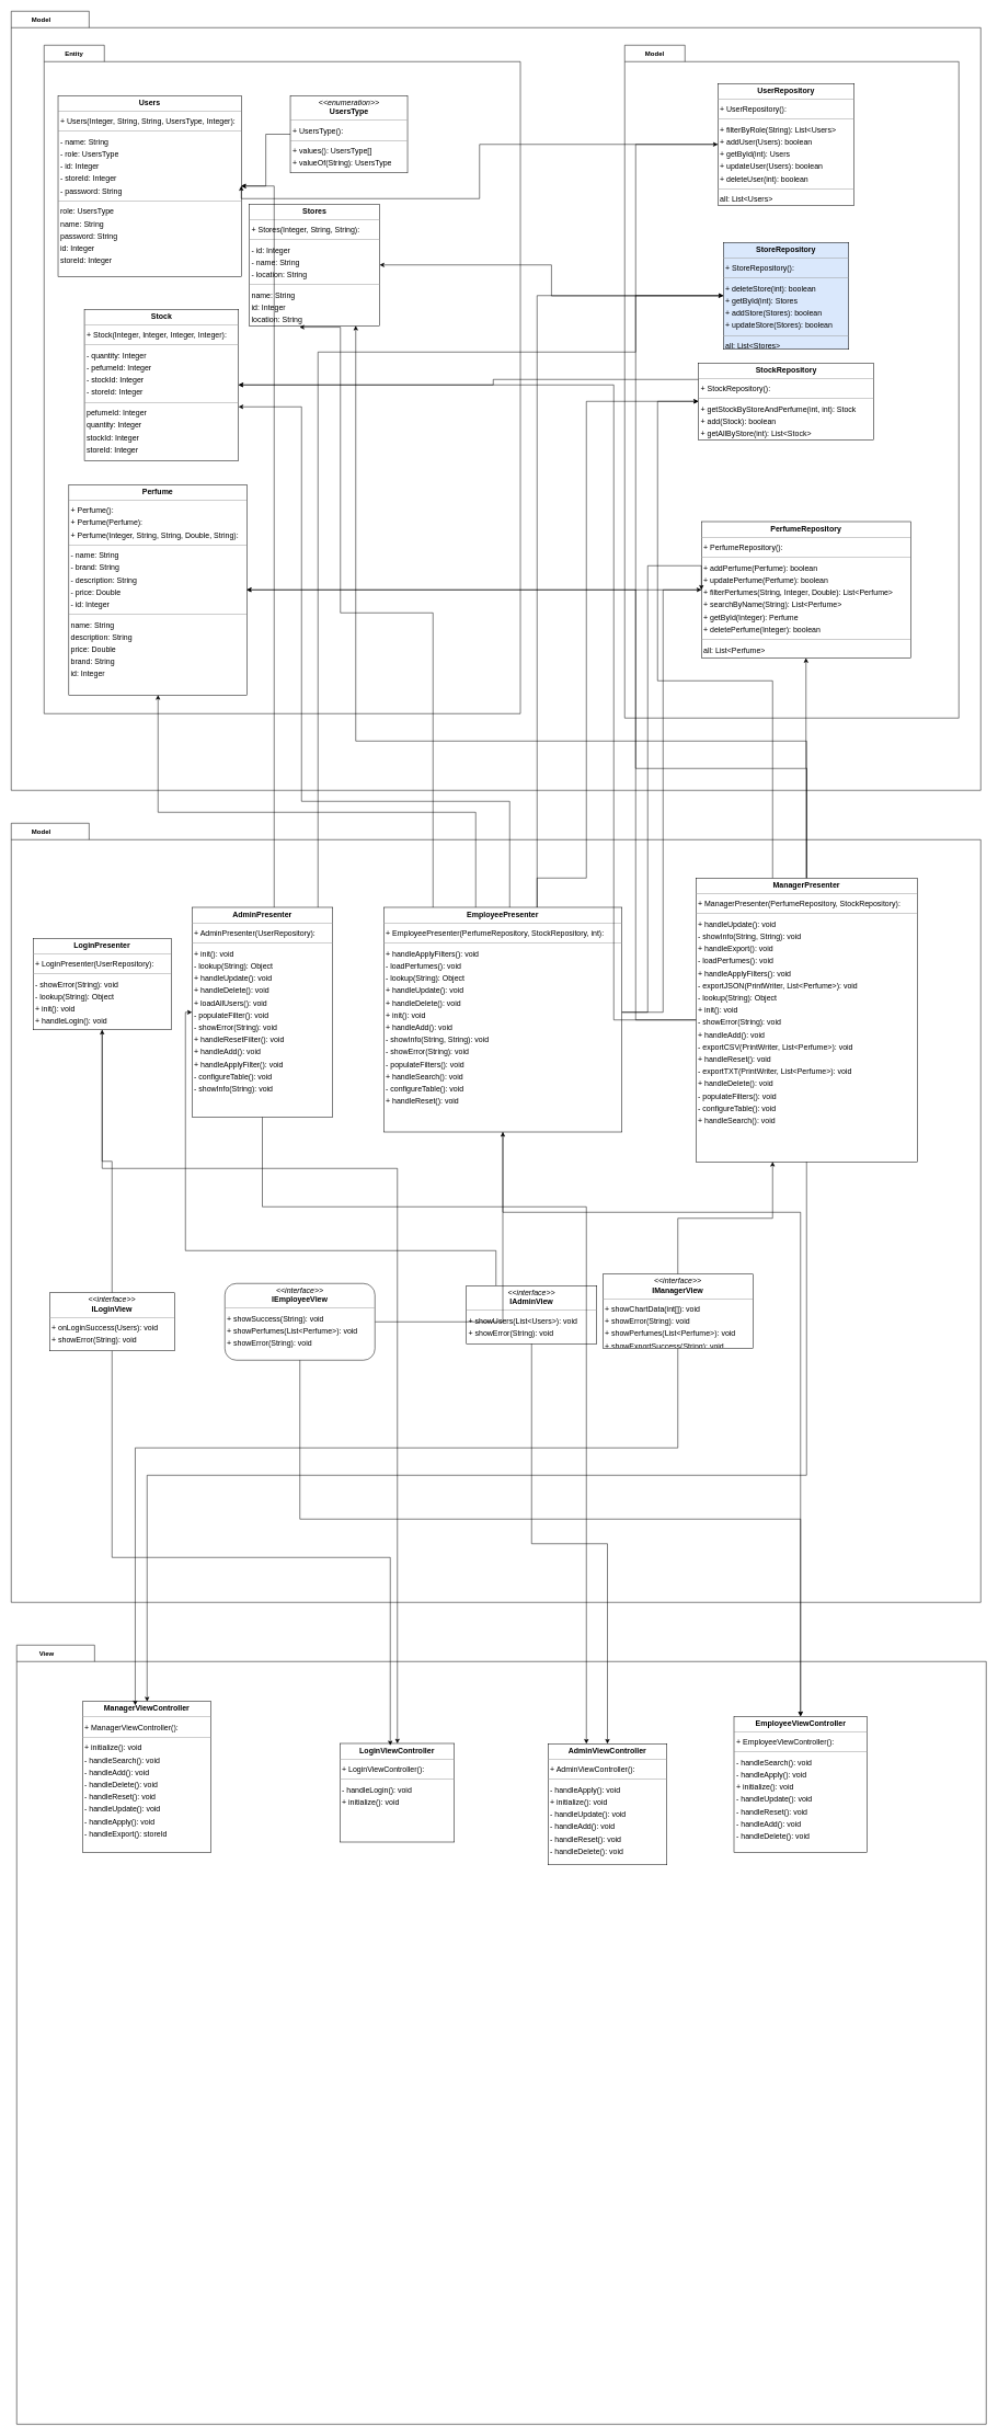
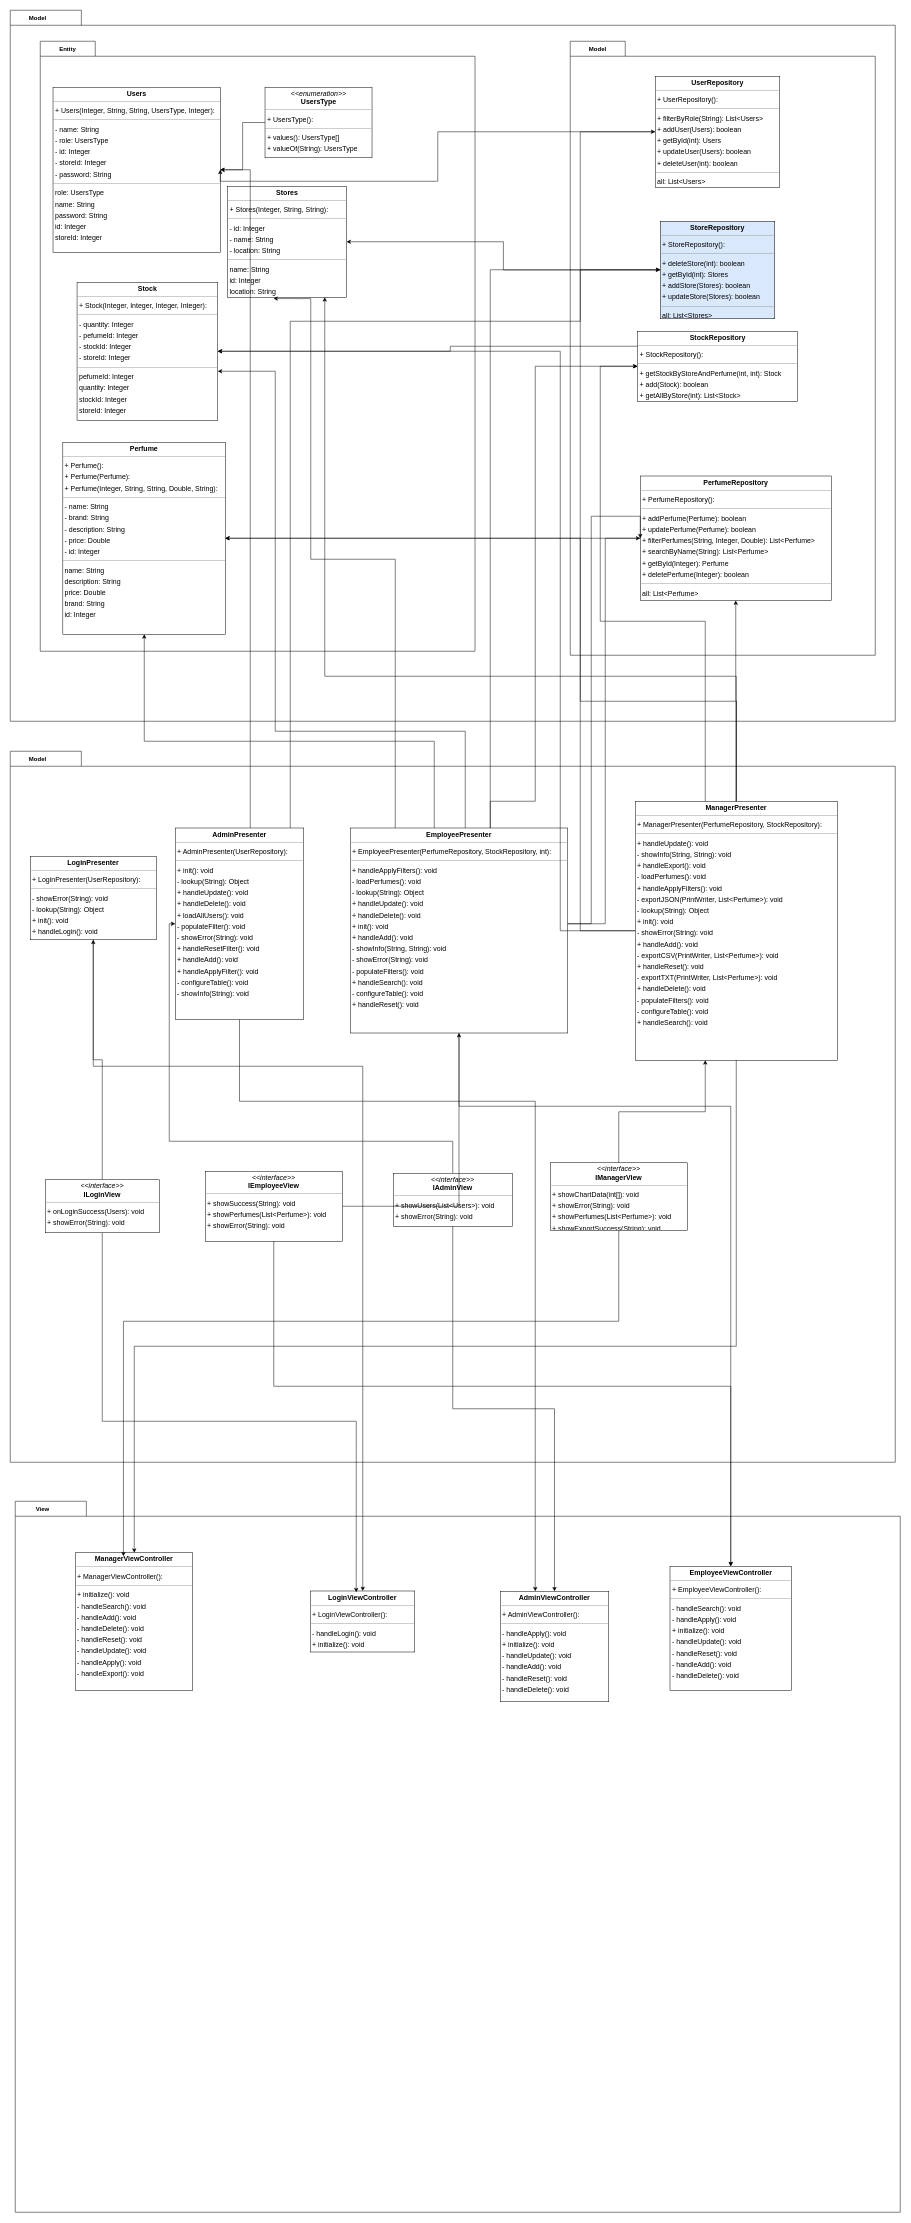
- <mxCell id="28" value="&lt;p style=&quot;margin:0px;margin-top:4px;text-align:center;&quot;&gt;&lt;i&gt;&amp;lt;&amp;lt;interface&amp;gt;&amp;gt;&lt;/i&gt;&lt;br/&gt;&lt;b&gt;IAdminView&lt;/b&gt;&lt;/p&gt;&lt;hr size=&quot;1&quot;/&gt;&lt;p style=&quot;margin:0 0 0 4px;line-height:1.6;&quot;&gt;+ showUsers(List&amp;lt;Users&amp;gt;): void&lt;br/&gt;+ showError(String): void&lt;/p&gt;" style="verticalAlign=top;align=left;overflow=fill;fontSize=14;fontFamily=Helvetica;html=1;rounded=0;shadow=0;comic=0;labelBackgroundColor=none;strokeWidth=1;" parent="22" vertex="1"><mxGeometry x="831" y="844" width="238" height="106" as="geometry" /></mxCell>
+ <mxCell id="28" value="&lt;p style=&quot;margin:0px;margin-top:4px;text-align:center;&quot;&gt;&lt;i&gt;&amp;lt;&amp;lt;interface&amp;gt;&amp;gt;&lt;/i&gt;&lt;br/&gt;&lt;b&gt;IAdminView&lt;/b&gt;&lt;/p&gt;&lt;hr size=&quot;1&quot;/&gt;&lt;p style=&quot;margin:0 0 0 4px;line-height:1.6;&quot;&gt;+ showUsers(List&amp;lt;Users&amp;gt;): void&lt;br/&gt;+ showError(String): void&lt;/p&gt;" style="verticalAlign=top;align=left;overflow=fill;fontSize=14;fontFamily=Helvetica;html=1;rounded=0;shadow=0;comic=0;labelBackgroundColor=none;strokeWidth=1;" parent="22" vertex="1"><mxGeometry x="766" y="844" width="238" height="106" as="geometry" /></mxCell>
- <mxCell id="34" value="&lt;p style=&quot;margin:0px;margin-top:4px;text-align:center;&quot;&gt;&lt;i&gt;&amp;lt;&amp;lt;interface&amp;gt;&amp;gt;&lt;/i&gt;&lt;br/&gt;&lt;b&gt;IEmployeeView&lt;/b&gt;&lt;/p&gt;&lt;hr size=&quot;1&quot;/&gt;&lt;p style=&quot;margin:0 0 0 4px;line-height:1.6;&quot;&gt;+ showSuccess(String): void&lt;br/&gt;+ showPerfumes(List&amp;lt;Perfume&amp;gt;): void&lt;br/&gt;+ showError(String): void&lt;/p&gt;" style="verticalAlign=top;align=left;overflow=fill;fontSize=14;fontFamily=Helvetica;html=1;shadow=0;comic=0;labelBackgroundColor=none;strokeWidth=1;rounded=1;" parent="22" vertex="1"><mxGeometry x="390" y="840" width="274" height="140" as="geometry" /></mxCell>
+ <mxCell id="34" value="&lt;p style=&quot;margin:0px;margin-top:4px;text-align:center;&quot;&gt;&lt;i&gt;&amp;lt;&amp;lt;interface&amp;gt;&amp;gt;&lt;/i&gt;&lt;br/&gt;&lt;b&gt;IEmployeeView&lt;/b&gt;&lt;/p&gt;&lt;hr size=&quot;1&quot;/&gt;&lt;p style=&quot;margin:0 0 0 4px;line-height:1.6;&quot;&gt;+ showSuccess(String): void&lt;br/&gt;+ showPerfumes(List&amp;lt;Perfume&amp;gt;): void&lt;br/&gt;+ showError(String): void&lt;/p&gt;" style="verticalAlign=top;align=left;overflow=fill;fontSize=14;fontFamily=Helvetica;html=1;rounded=0;shadow=0;comic=0;labelBackgroundColor=none;strokeWidth=1;" parent="22" vertex="1"><mxGeometry x="390" y="840" width="274" height="140" as="geometry" /></mxCell>
- <mxCell id="56" value="&lt;p style=&quot;margin:0px;margin-top:4px;text-align:center;&quot;&gt;&lt;b&gt;ManagerViewController&lt;/b&gt;&lt;/p&gt;&lt;hr size=&quot;1&quot;/&gt;&lt;p style=&quot;margin:0 0 0 4px;line-height:1.6;&quot;&gt;+ ManagerViewController(): &lt;/p&gt;&lt;hr size=&quot;1&quot;/&gt;&lt;p style=&quot;margin:0 0 0 4px;line-height:1.6;&quot;&gt;+ initialize(): void&lt;br/&gt;- handleSearch(): void&lt;br/&gt;- handleAdd(): void&lt;br/&gt;- handleDelete(): void&lt;br/&gt;- handleReset(): void&lt;br/&gt;- handleUpdate(): void&lt;br/&gt;- handleApply(): void&lt;br/&gt;- handleExport(): storeId&lt;/p&gt;" style="verticalAlign=top;align=left;overflow=fill;fontSize=14;fontFamily=Helvetica;html=1;rounded=0;shadow=0;comic=0;labelBackgroundColor=none;strokeWidth=1;" parent="51" vertex="1"><mxGeometry x="120" y="103" width="235" height="275" as="geometry" /></mxCell>
+ <mxCell id="56" value="&lt;p style=&quot;margin:0px;margin-top:4px;text-align:center;&quot;&gt;&lt;b&gt;ManagerViewController&lt;/b&gt;&lt;/p&gt;&lt;hr size=&quot;1&quot;/&gt;&lt;p style=&quot;margin:0 0 0 4px;line-height:1.6;&quot;&gt;+ ManagerViewController(): &lt;/p&gt;&lt;hr size=&quot;1&quot;/&gt;&lt;p style=&quot;margin:0 0 0 4px;line-height:1.6;&quot;&gt;+ initialize(): void&lt;br/&gt;- handleSearch(): void&lt;br/&gt;- handleAdd(): void&lt;br/&gt;- handleDelete(): void&lt;br/&gt;- handleReset(): void&lt;br/&gt;- handleUpdate(): void&lt;br/&gt;- handleApply(): void&lt;br/&gt;- handleExport(): void&lt;/p&gt;" style="verticalAlign=top;align=left;overflow=fill;fontSize=14;fontFamily=Helvetica;html=1;rounded=0;shadow=0;comic=0;labelBackgroundColor=none;strokeWidth=1;" parent="51" vertex="1"><mxGeometry x="120" y="103" width="235" height="275" as="geometry" /></mxCell>
- <mxCell id="55" value="&lt;p style=&quot;margin:0px;margin-top:4px;text-align:center;&quot;&gt;&lt;b&gt;LoginViewController&lt;/b&gt;&lt;/p&gt;&lt;hr size=&quot;1&quot;/&gt;&lt;p style=&quot;margin:0 0 0 4px;line-height:1.6;&quot;&gt;+ LoginViewController(): &lt;/p&gt;&lt;hr size=&quot;1&quot;/&gt;&lt;p style=&quot;margin:0 0 0 4px;line-height:1.6;&quot;&gt;- handleLogin(): void&lt;br/&gt;+ initialize(): void&lt;/p&gt;" style="verticalAlign=top;align=left;overflow=fill;fontSize=14;fontFamily=Helvetica;html=1;rounded=0;shadow=0;comic=0;labelBackgroundColor=none;strokeWidth=1;" parent="51" vertex="1"><mxGeometry x="590" y="179.5" width="209" height="180" as="geometry" /></mxCell>
+ <mxCell id="55" value="&lt;p style=&quot;margin:0px;margin-top:4px;text-align:center;&quot;&gt;&lt;b&gt;LoginViewController&lt;/b&gt;&lt;/p&gt;&lt;hr size=&quot;1&quot;/&gt;&lt;p style=&quot;margin:0 0 0 4px;line-height:1.6;&quot;&gt;+ LoginViewController(): &lt;/p&gt;&lt;hr size=&quot;1&quot;/&gt;&lt;p style=&quot;margin:0 0 0 4px;line-height:1.6;&quot;&gt;- handleLogin(): void&lt;br/&gt;+ initialize(): void&lt;/p&gt;" style="verticalAlign=top;align=left;overflow=fill;fontSize=14;fontFamily=Helvetica;html=1;rounded=0;shadow=0;comic=0;labelBackgroundColor=none;strokeWidth=1;" parent="51" vertex="1"><mxGeometry x="590" y="179.5" width="209" height="122" as="geometry" /></mxCell>
